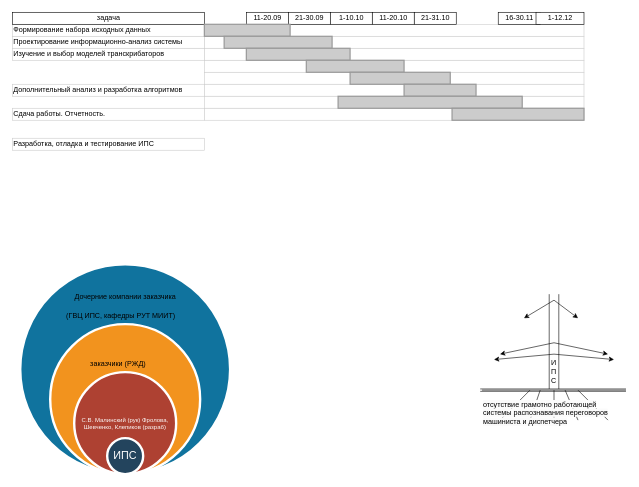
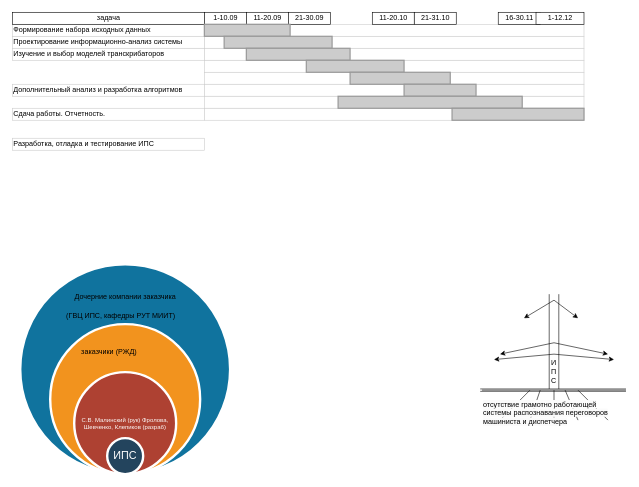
+ <mxCell id="10" value="1-10.09" style="strokeWidth=1;fontStyle=0;html=1;" parent="1" vertex="1"><mxGeometry x="340" y="20" width="70" height="20" as="geometry" /></mxCell>
- <mxCell id="13" value="1-10.10" style="strokeWidth=1;fontStyle=0;html=1;" parent="1" vertex="1"><mxGeometry x="550" y="20" width="70" height="20" as="geometry" /></mxCell>
- <mxCell id="37" value="&lt;p&gt;заказчики (РЖД)&lt;br&gt;&lt;/p&gt;" style="text;whiteSpace=wrap;html=1;" vertex="1" parent="1"><mxGeometry x="148" y="580" width="120" height="40" as="geometry" /></mxCell>
+ <mxCell id="37" value="&lt;p&gt;заказчики (РЖД)&lt;br&gt;&lt;/p&gt;" style="text;whiteSpace=wrap;html=1;" vertex="1" parent="1"><mxGeometry x="133" y="560" width="120" height="40" as="geometry" /></mxCell>
